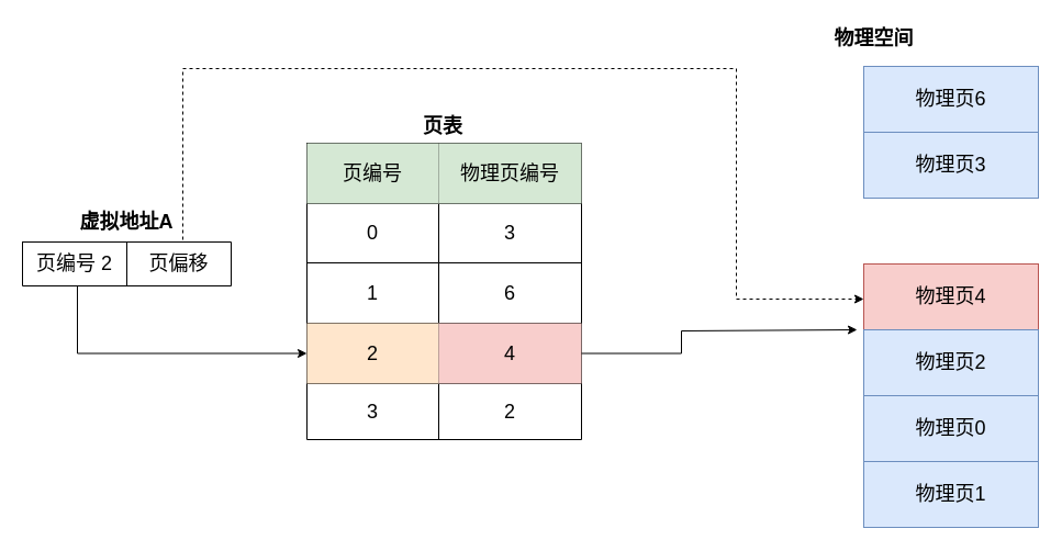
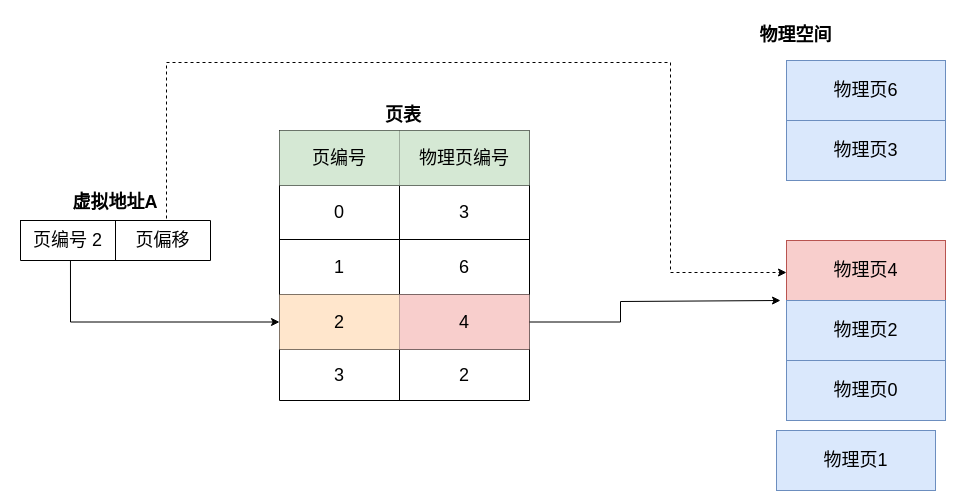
- <mxCell id="32" value="物理页1" style="rounded=0;whiteSpace=wrap;html=1;fontSize=18;fillColor=#dae8fc;strokeColor=#6c8ebf;" parent="1" vertex="1"><mxGeometry x="786" y="420" width="159" height="60" as="geometry" /></mxCell>
+ <mxCell id="32" value="物理页1" style="rounded=0;whiteSpace=wrap;html=1;fontSize=18;fillColor=#dae8fc;strokeColor=#6c8ebf;" parent="1" vertex="1"><mxGeometry x="776" y="430" width="159" height="60" as="geometry" /></mxCell>
